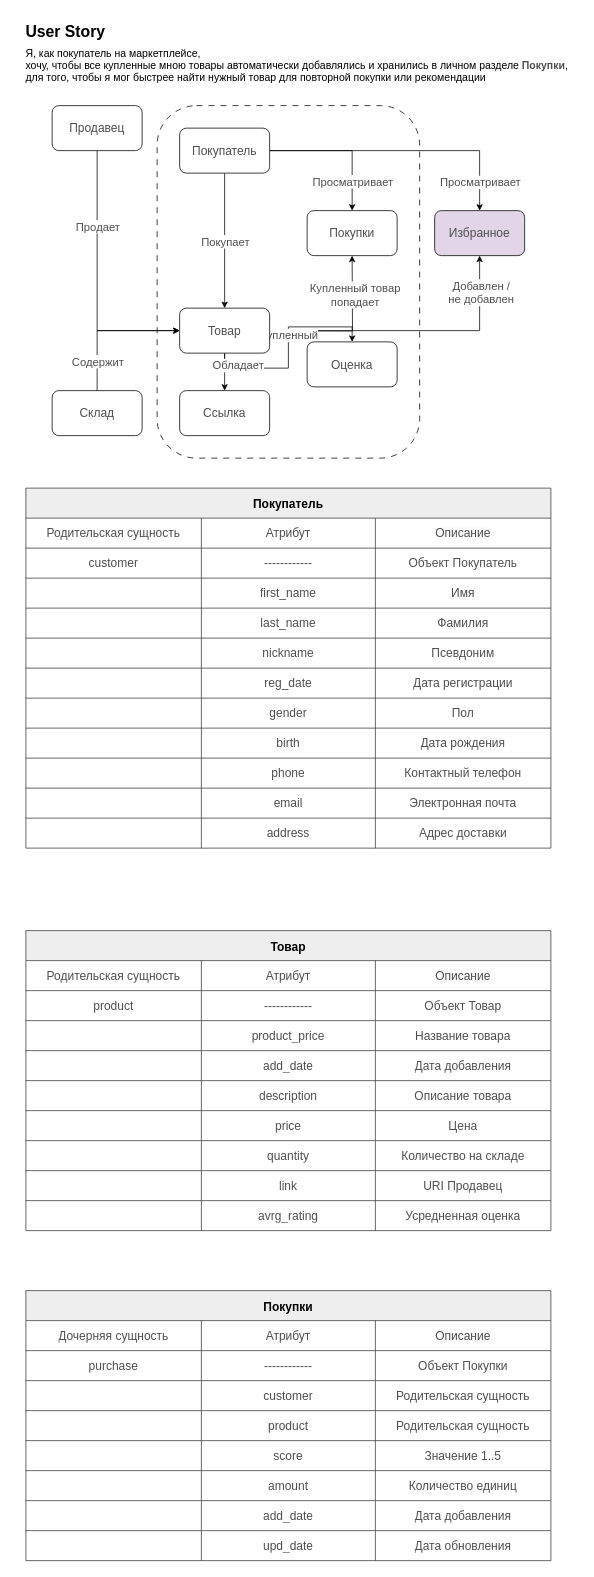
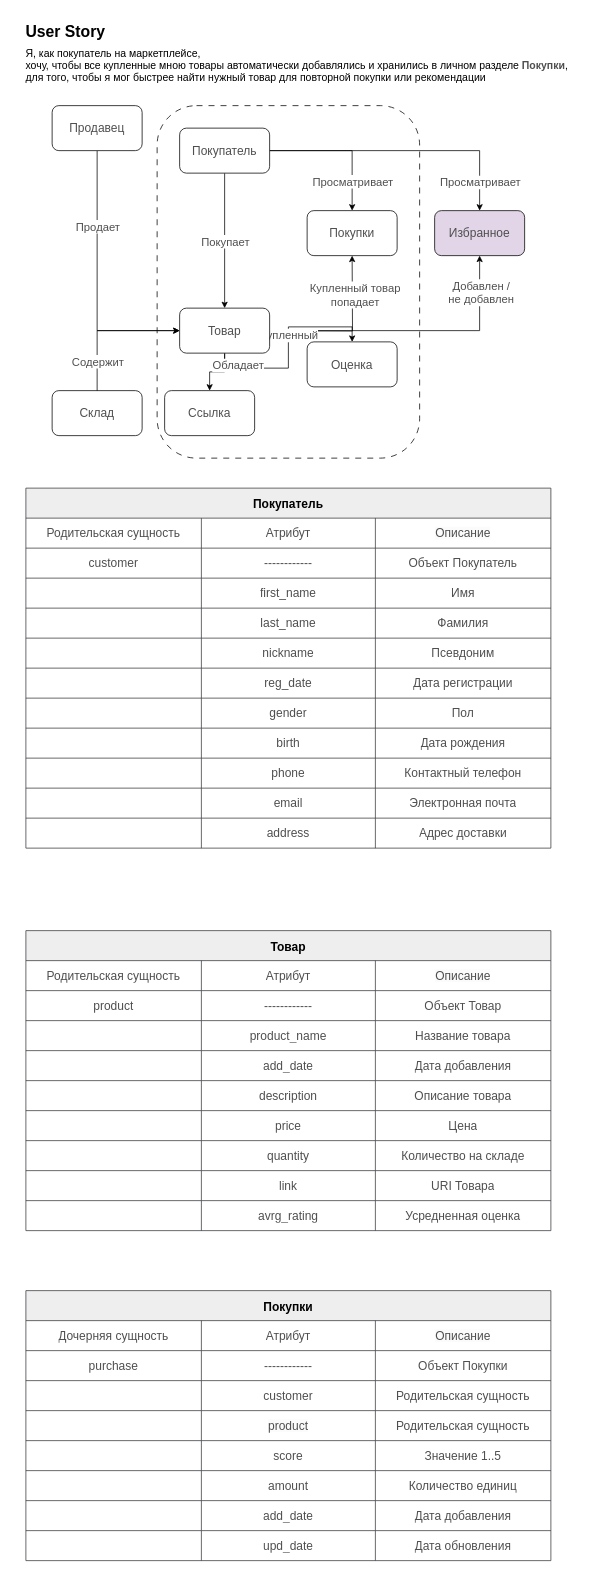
- <mxCell id="103" value="&lt;font color=&quot;#4f4f4f&quot;&gt;&lt;span style=&quot;font-size: 16px;&quot;&gt;Ссылка&lt;/span&gt;&lt;/font&gt;" style="rounded=1;whiteSpace=wrap;html=1;" parent="1" vertex="1"><mxGeometry x="239" y="520" width="120" height="60" as="geometry" /></mxCell>
+ <mxCell id="103" value="&lt;font color=&quot;#4f4f4f&quot;&gt;&lt;span style=&quot;font-size: 16px;&quot;&gt;Ссылка&lt;/span&gt;&lt;/font&gt;" style="rounded=1;whiteSpace=wrap;html=1;" parent="1" vertex="1"><mxGeometry x="219" y="520" width="120" height="60" as="geometry" /></mxCell>
- <mxCell id="115" value="&lt;span style=&quot;color: rgb(79, 79, 79); font-size: 16px; text-wrap: nowrap;&quot;&gt;product_price&lt;/span&gt;" style="shape=partialRectangle;html=1;whiteSpace=wrap;connectable=0;strokeColor=inherit;overflow=hidden;fillColor=none;top=0;left=0;bottom=0;right=0;pointerEvents=1;" parent="113" vertex="1"><mxGeometry x="234" width="232" height="40" as="geometry"><mxRectangle width="232" height="40" as="alternateBounds" /></mxGeometry></mxCell>
+ <mxCell id="115" value="&lt;span style=&quot;color: rgb(79, 79, 79); font-size: 16px; text-wrap: nowrap;&quot;&gt;product_name&lt;/span&gt;" style="shape=partialRectangle;html=1;whiteSpace=wrap;connectable=0;strokeColor=inherit;overflow=hidden;fillColor=none;top=0;left=0;bottom=0;right=0;pointerEvents=1;" parent="113" vertex="1"><mxGeometry x="234" width="232" height="40" as="geometry"><mxRectangle width="232" height="40" as="alternateBounds" /></mxGeometry></mxCell>
- <mxCell id="136" value="&lt;font color=&quot;#4f4f4f&quot;&gt;&lt;span style=&quot;font-size: 16px; text-wrap: nowrap;&quot;&gt;URI Продавец&lt;/span&gt;&lt;/font&gt;" style="shape=partialRectangle;html=1;whiteSpace=wrap;connectable=0;strokeColor=inherit;overflow=hidden;fillColor=none;top=0;left=0;bottom=0;right=0;pointerEvents=1;" parent="133" vertex="1"><mxGeometry x="466" width="234" height="40" as="geometry"><mxRectangle width="234" height="40" as="alternateBounds" /></mxGeometry></mxCell>
+ <mxCell id="136" value="&lt;font color=&quot;#4f4f4f&quot;&gt;&lt;span style=&quot;font-size: 16px; text-wrap: nowrap;&quot;&gt;URI Товара&lt;/span&gt;&lt;/font&gt;" style="shape=partialRectangle;html=1;whiteSpace=wrap;connectable=0;strokeColor=inherit;overflow=hidden;fillColor=none;top=0;left=0;bottom=0;right=0;pointerEvents=1;" parent="133" vertex="1"><mxGeometry x="466" width="234" height="40" as="geometry"><mxRectangle width="234" height="40" as="alternateBounds" /></mxGeometry></mxCell>
